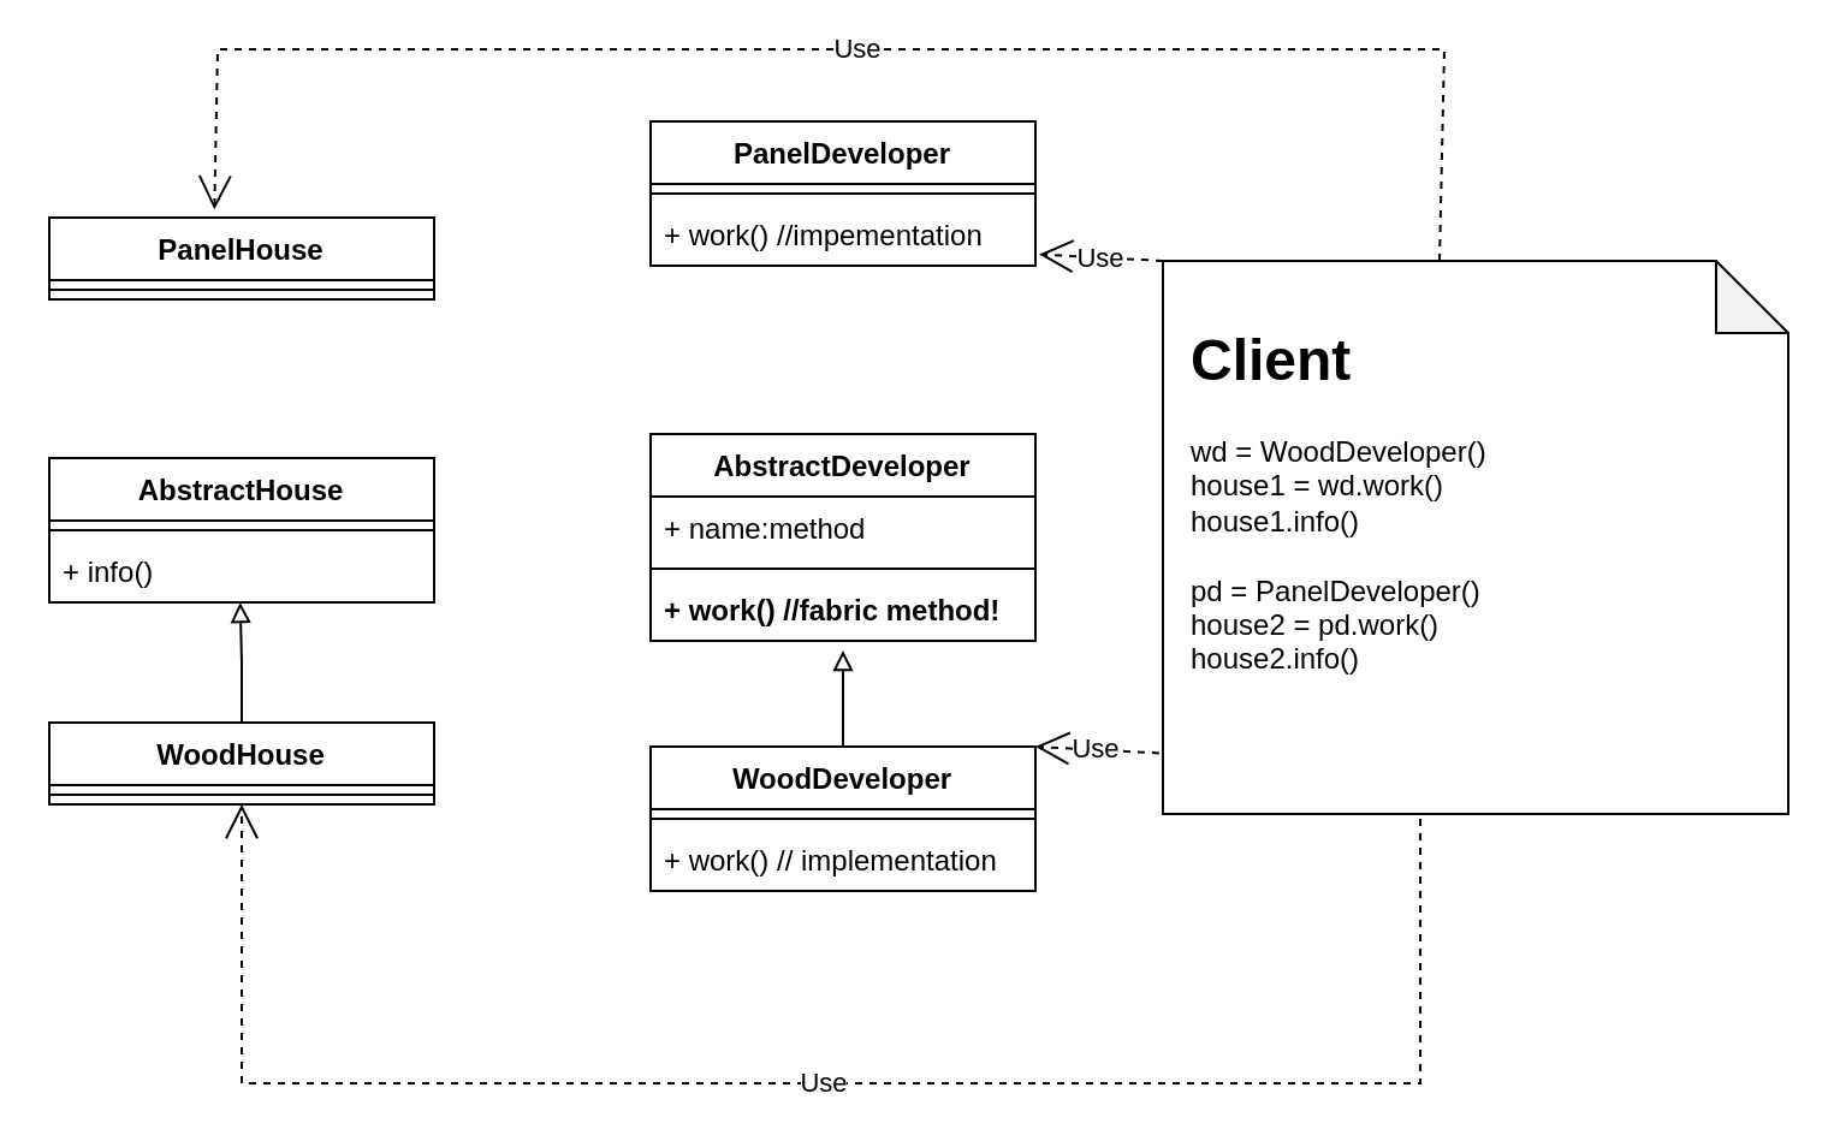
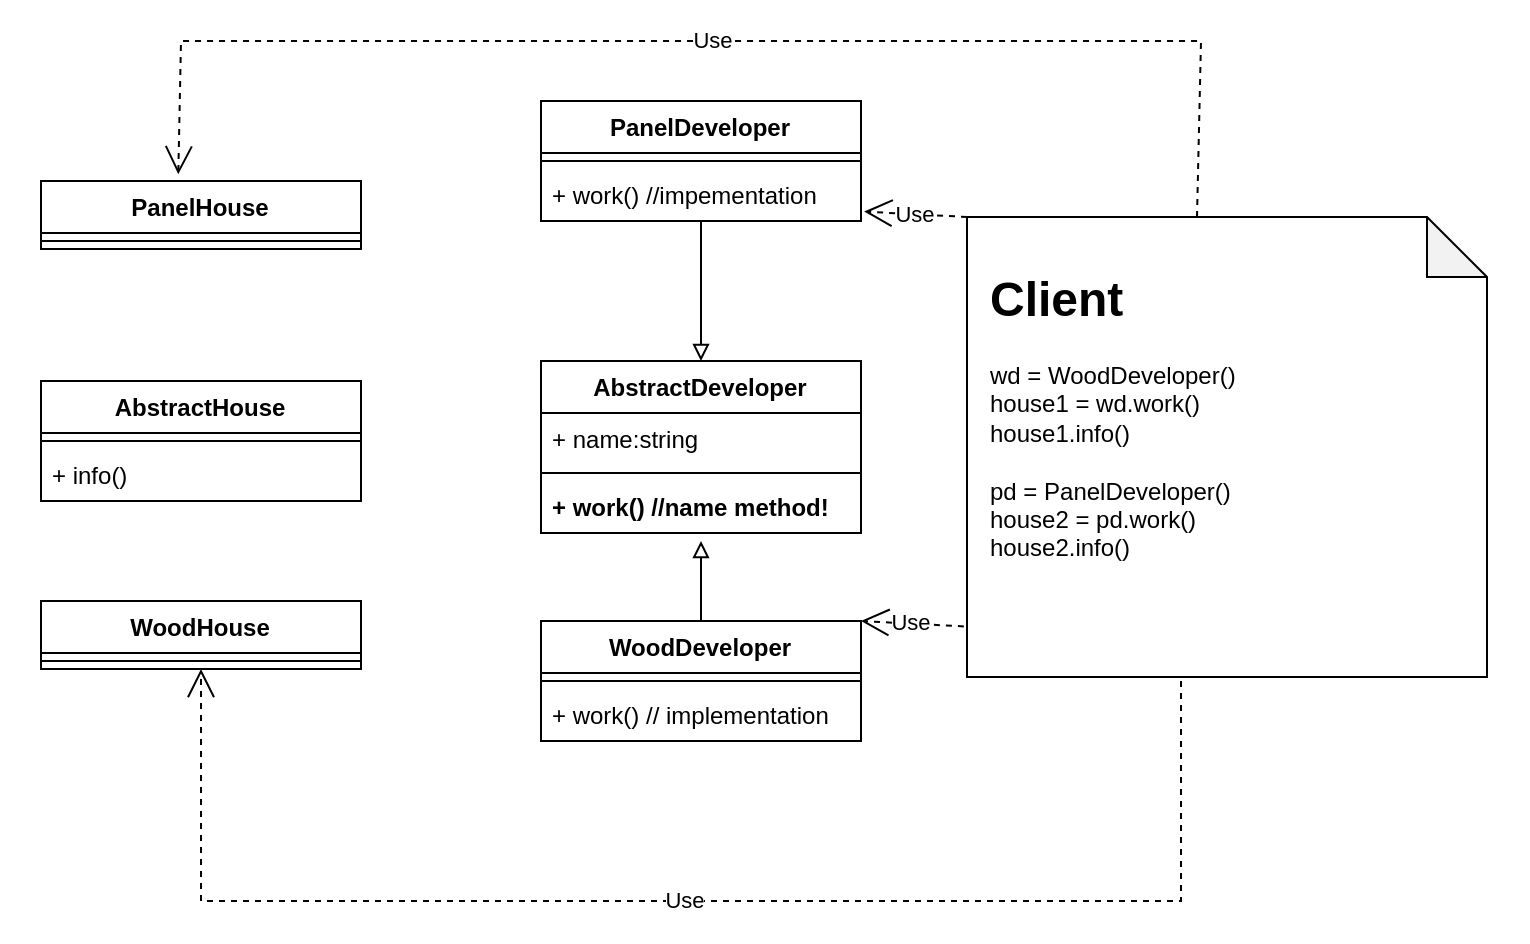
+ <mxCell id="14" style="edgeStyle=orthogonalEdgeStyle;rounded=0;orthogonalLoop=1;jettySize=auto;html=1;endArrow=block;endFill=0;" edge="1" parent="1" source="15" target="10"><mxGeometry relative="1" as="geometry" /></mxCell>
- <mxCell id="11" value="+ name:method" style="text;strokeColor=none;fillColor=none;align=left;verticalAlign=top;spacingLeft=4;spacingRight=4;overflow=hidden;rotatable=0;points=[[0,0.5],[1,0.5]];portConstraint=eastwest;" vertex="1" parent="10"><mxGeometry y="26" width="160" height="26" as="geometry" /></mxCell>
+ <mxCell id="11" value="+ name:string" style="text;strokeColor=none;fillColor=none;align=left;verticalAlign=top;spacingLeft=4;spacingRight=4;overflow=hidden;rotatable=0;points=[[0,0.5],[1,0.5]];portConstraint=eastwest;" vertex="1" parent="10"><mxGeometry y="26" width="160" height="26" as="geometry" /></mxCell>
- <mxCell id="13" value="+ work() //fabric method!" style="text;strokeColor=none;fillColor=none;align=left;verticalAlign=top;spacingLeft=4;spacingRight=4;overflow=hidden;rotatable=0;points=[[0,0.5],[1,0.5]];portConstraint=eastwest;fontStyle=1" vertex="1" parent="10"><mxGeometry y="60" width="160" height="26" as="geometry" /></mxCell>
+ <mxCell id="13" value="+ work() //name method!" style="text;strokeColor=none;fillColor=none;align=left;verticalAlign=top;spacingLeft=4;spacingRight=4;overflow=hidden;rotatable=0;points=[[0,0.5],[1,0.5]];portConstraint=eastwest;fontStyle=1" vertex="1" parent="10"><mxGeometry y="60" width="160" height="26" as="geometry" /></mxCell>
- <mxCell id="5" style="edgeStyle=orthogonalEdgeStyle;rounded=0;orthogonalLoop=1;jettySize=auto;html=1;exitX=0.5;exitY=0;exitDx=0;exitDy=0;entryX=0.496;entryY=1;entryDx=0;entryDy=0;entryPerimeter=0;endArrow=block;endFill=0;" edge="1" parent="1" source="6" target="4"><mxGeometry relative="1" as="geometry" /></mxCell>
